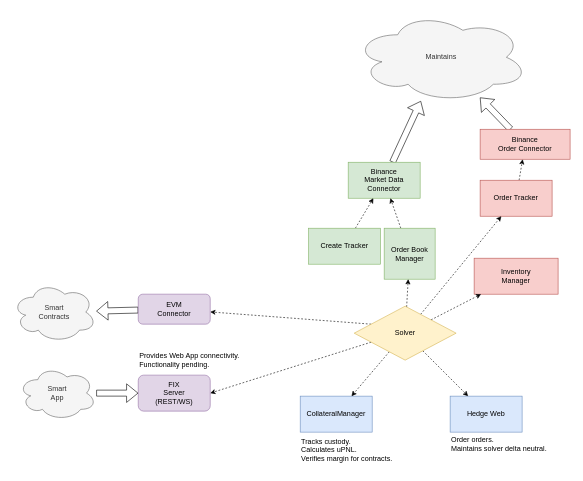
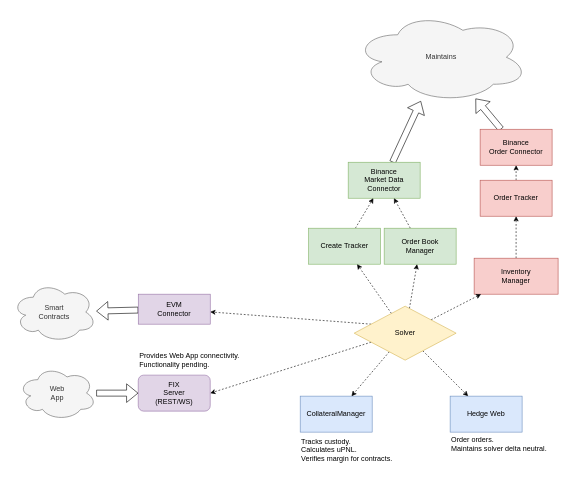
- <mxCell id="12" value="Binance&lt;div&gt;&lt;span style=&quot;background-color: initial;&quot;&gt;Order Connector&lt;/span&gt;&lt;br&gt;&lt;/div&gt;" style="rounded=0;whiteSpace=wrap;html=1;fillColor=#f8cecc;strokeColor=#b85450;" parent="1" vertex="1"><mxGeometry x="800" y="215" width="150" height="50" as="geometry" /></mxCell>
+ <mxCell id="12" value="Binance&lt;div&gt;&lt;span style=&quot;background-color: initial;&quot;&gt;Order Connector&lt;/span&gt;&lt;br&gt;&lt;/div&gt;" style="rounded=0;whiteSpace=wrap;html=1;fillColor=#f8cecc;strokeColor=#b85450;" parent="1" vertex="1"><mxGeometry x="800" y="215" width="120" height="60" as="geometry" /></mxCell>
+ <mxCell id="21" style="rounded=0;orthogonalLoop=1;jettySize=auto;html=1;dashed=1;" parent="1" source="22" target="14" edge="1"><mxGeometry relative="1" as="geometry" /></mxCell>
- <mxCell id="29" style="rounded=0;orthogonalLoop=1;jettySize=auto;html=1;dashed=1;" parent="1" source="30" target="14" edge="1"><mxGeometry relative="1" as="geometry" /></mxCell>
+ <mxCell id="29" style="rounded=0;orthogonalLoop=1;jettySize=auto;html=1;dashed=1;" parent="1" source="30" target="16" edge="1"><mxGeometry relative="1" as="geometry" /></mxCell>
- <mxCell id="18" value="&lt;div&gt;Order Book&lt;/div&gt;&lt;div&gt;Manager&lt;/div&gt;" style="rounded=0;whiteSpace=wrap;html=1;fillColor=#d5e8d4;strokeColor=#82b366;" parent="1" vertex="1"><mxGeometry x="640" y="380" width="85" height="85" as="geometry" /></mxCell>
+ <mxCell id="18" value="&lt;div&gt;Order Book&lt;/div&gt;&lt;div&gt;Manager&lt;/div&gt;" style="rounded=0;whiteSpace=wrap;html=1;fillColor=#d5e8d4;strokeColor=#82b366;" parent="1" vertex="1"><mxGeometry x="640" y="380" width="120" height="60" as="geometry" /></mxCell>
- <mxCell id="10" value="EVM&lt;div&gt;Connector&lt;/div&gt;" style="whiteSpace=wrap;html=1;fillColor=#e1d5e7;strokeColor=#9673a6;rounded=1;" parent="1" vertex="1"><mxGeometry x="230" y="490" width="120" height="50" as="geometry" /></mxCell>
+ <mxCell id="10" value="EVM&lt;div&gt;Connector&lt;/div&gt;" style="rounded=0;whiteSpace=wrap;html=1;fillColor=#e1d5e7;strokeColor=#9673a6;" parent="1" vertex="1"><mxGeometry x="230" y="490" width="120" height="50" as="geometry" /></mxCell>
- <mxCell id="7" value="Smart&lt;div&gt;App&lt;/div&gt;" style="ellipse;shape=cloud;whiteSpace=wrap;html=1;fillColor=#f5f5f5;fontColor=#333333;strokeColor=#666666;" parent="1" vertex="1"><mxGeometry x="30" y="610" width="130" height="90" as="geometry" /></mxCell>
+ <mxCell id="7" value="Web&lt;div&gt;App&lt;/div&gt;" style="ellipse;shape=cloud;whiteSpace=wrap;html=1;fillColor=#f5f5f5;fontColor=#333333;strokeColor=#666666;" parent="1" vertex="1"><mxGeometry x="30" y="610" width="130" height="90" as="geometry" /></mxCell>
